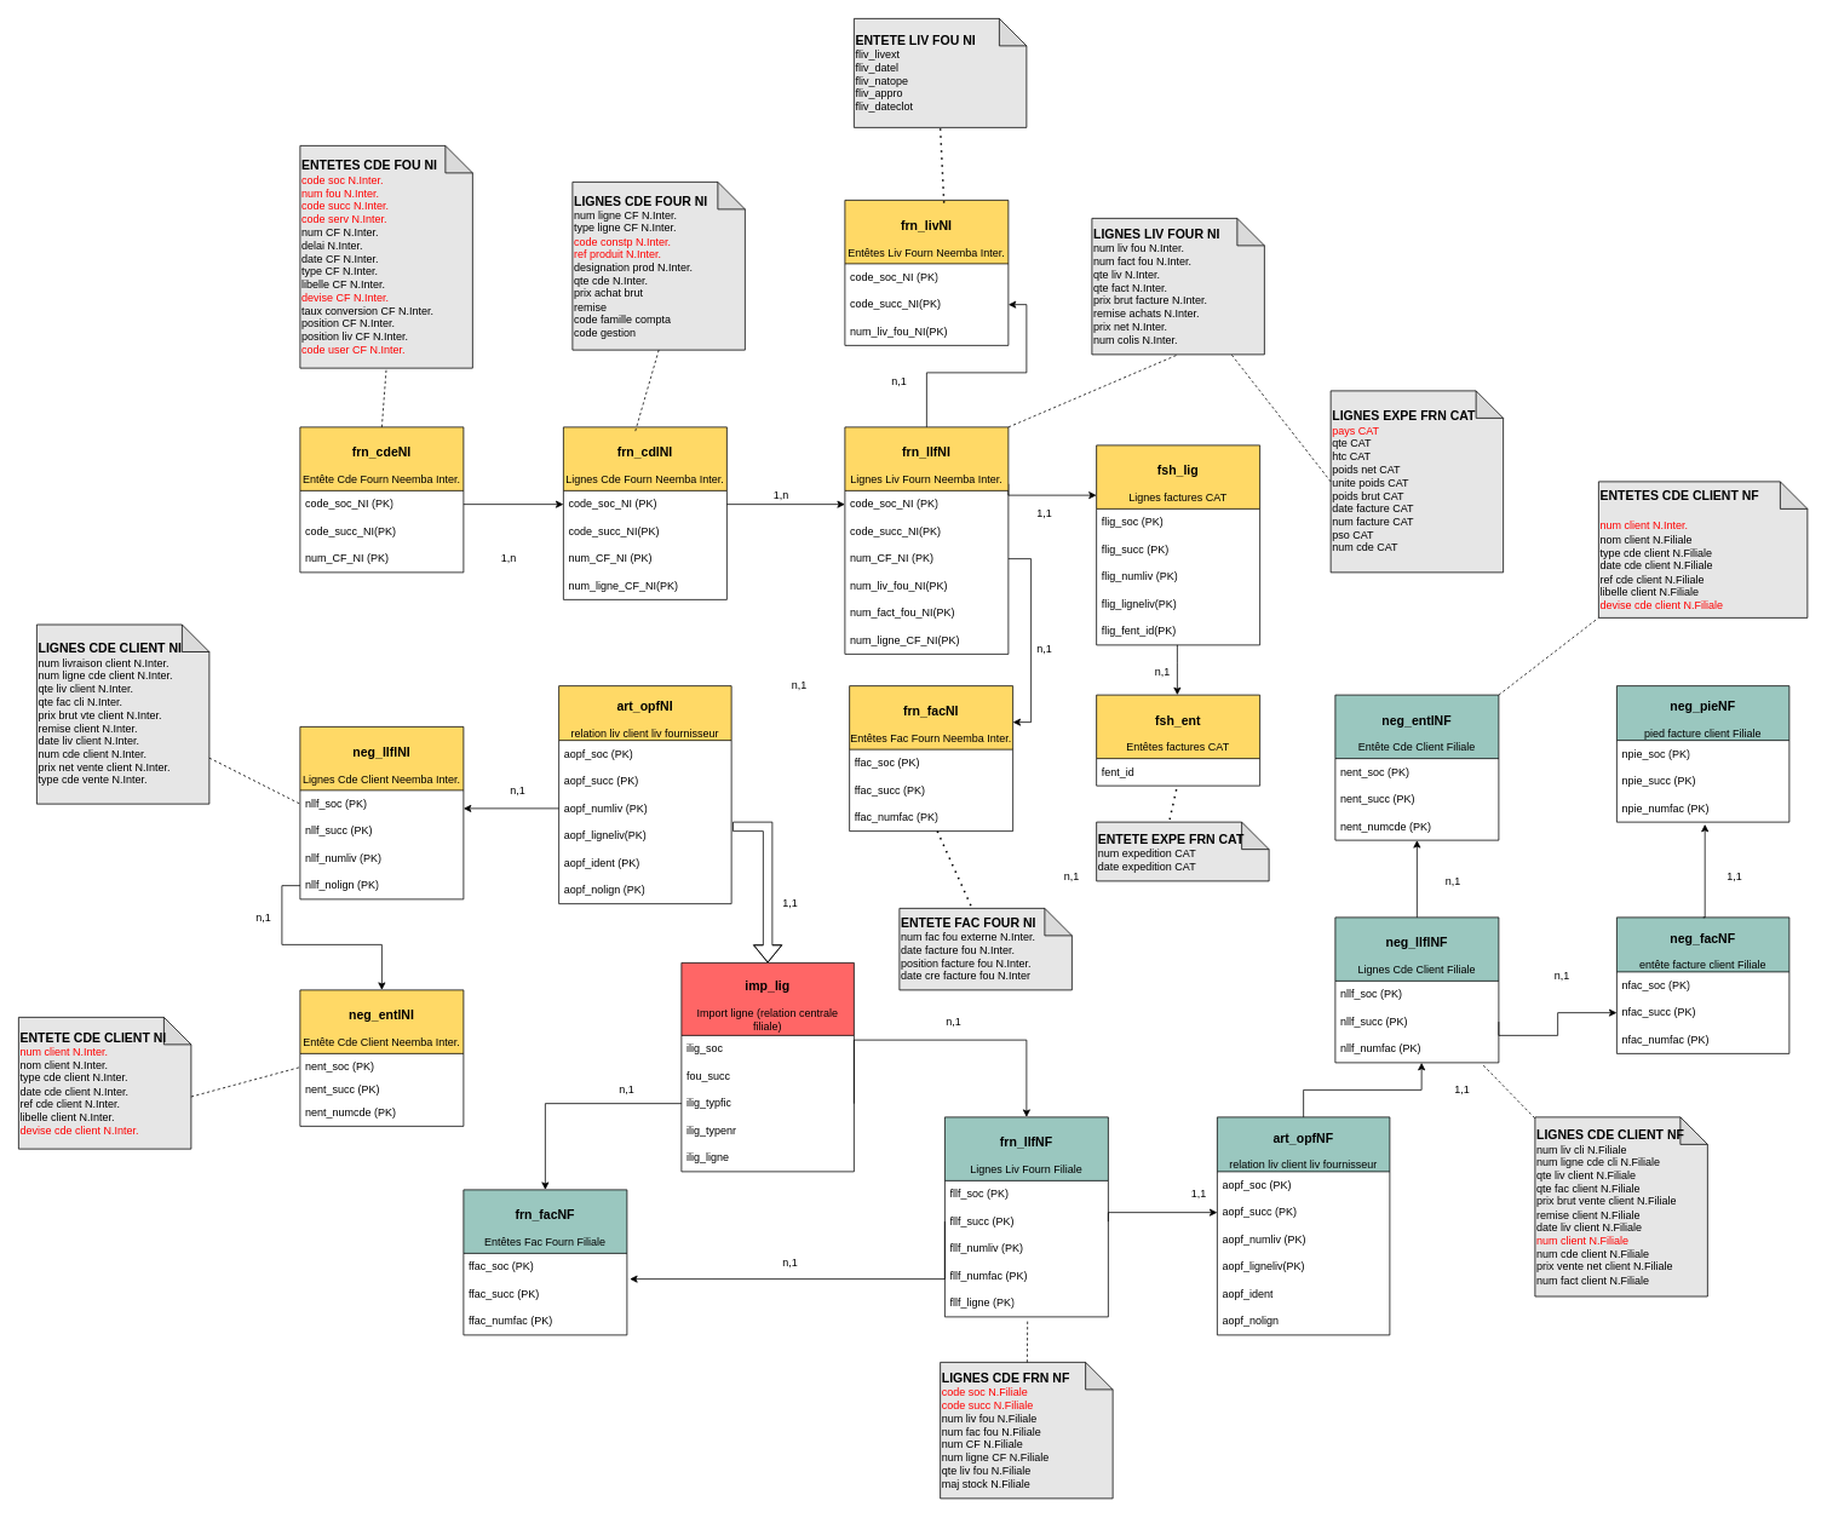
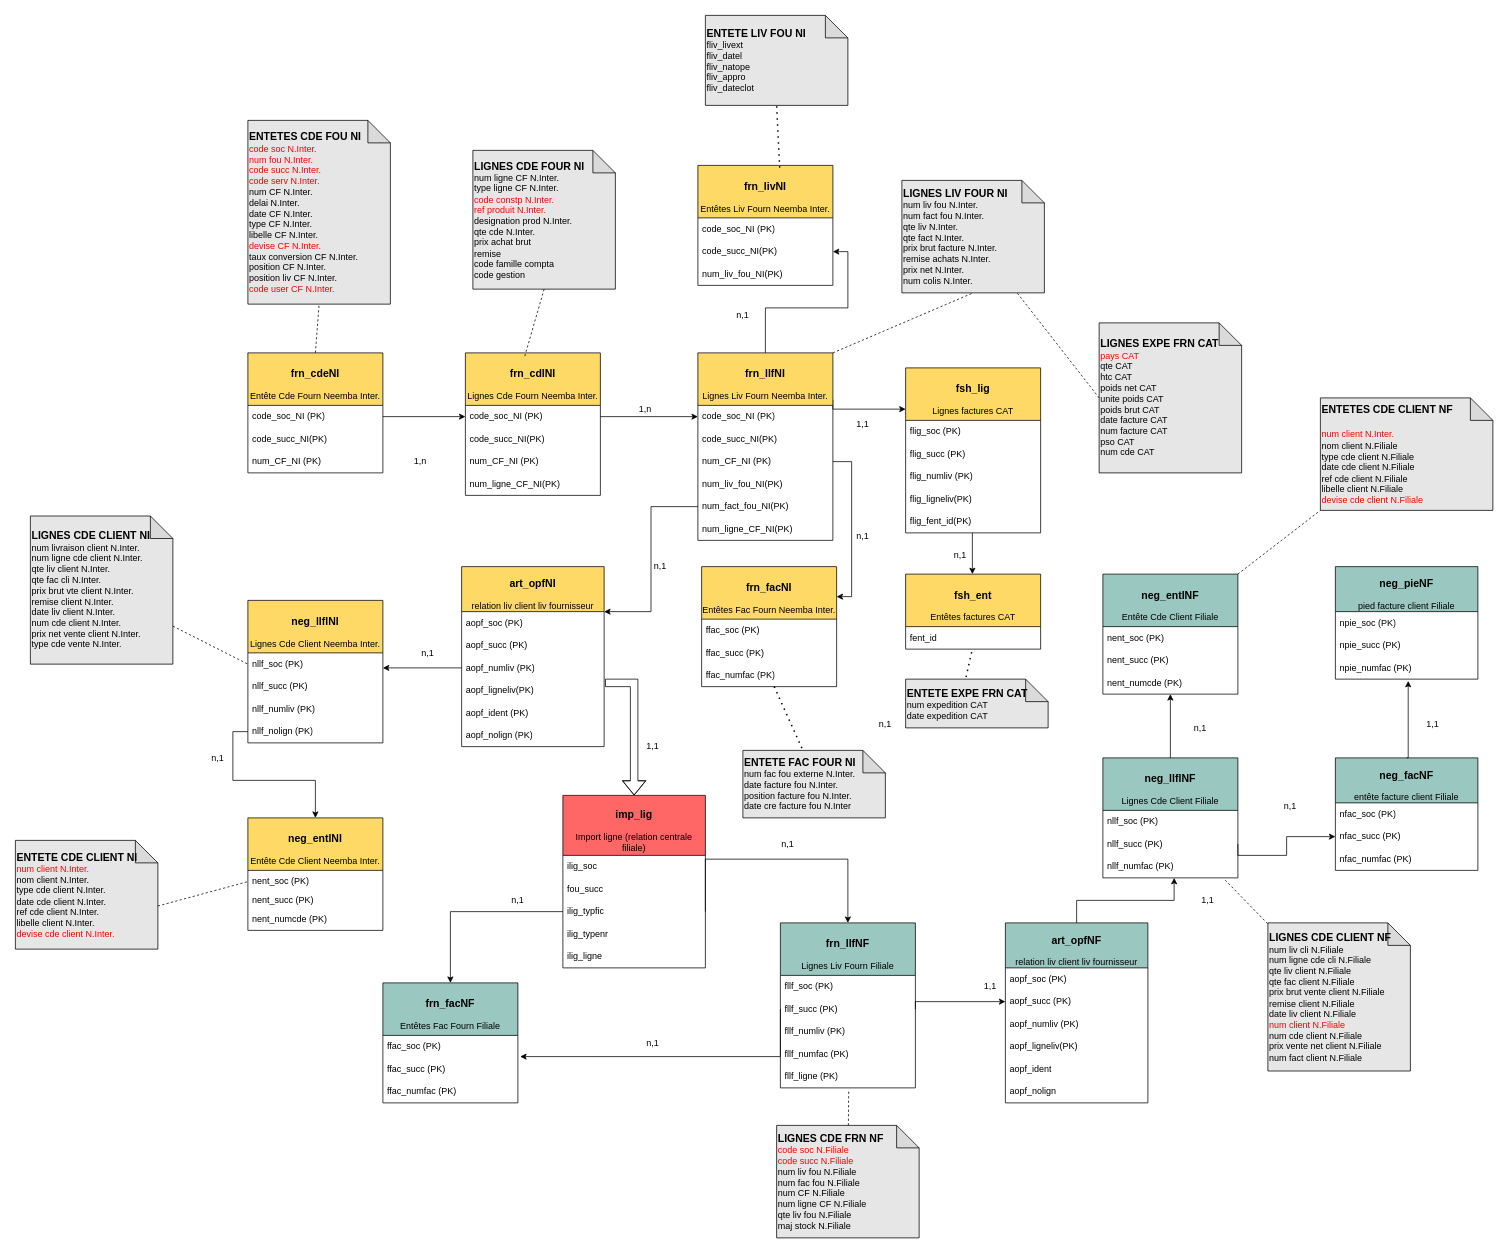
+ <mxCell id="108" style="edgeStyle=orthogonalEdgeStyle;rounded=0;orthogonalLoop=1;jettySize=auto;html=1;exitX=0;exitY=0.5;exitDx=0;exitDy=0;entryX=1;entryY=0.25;entryDx=0;entryDy=0;" edge="1" parent="1" source="42" target="6"><mxGeometry relative="1" as="geometry" /></mxCell>
